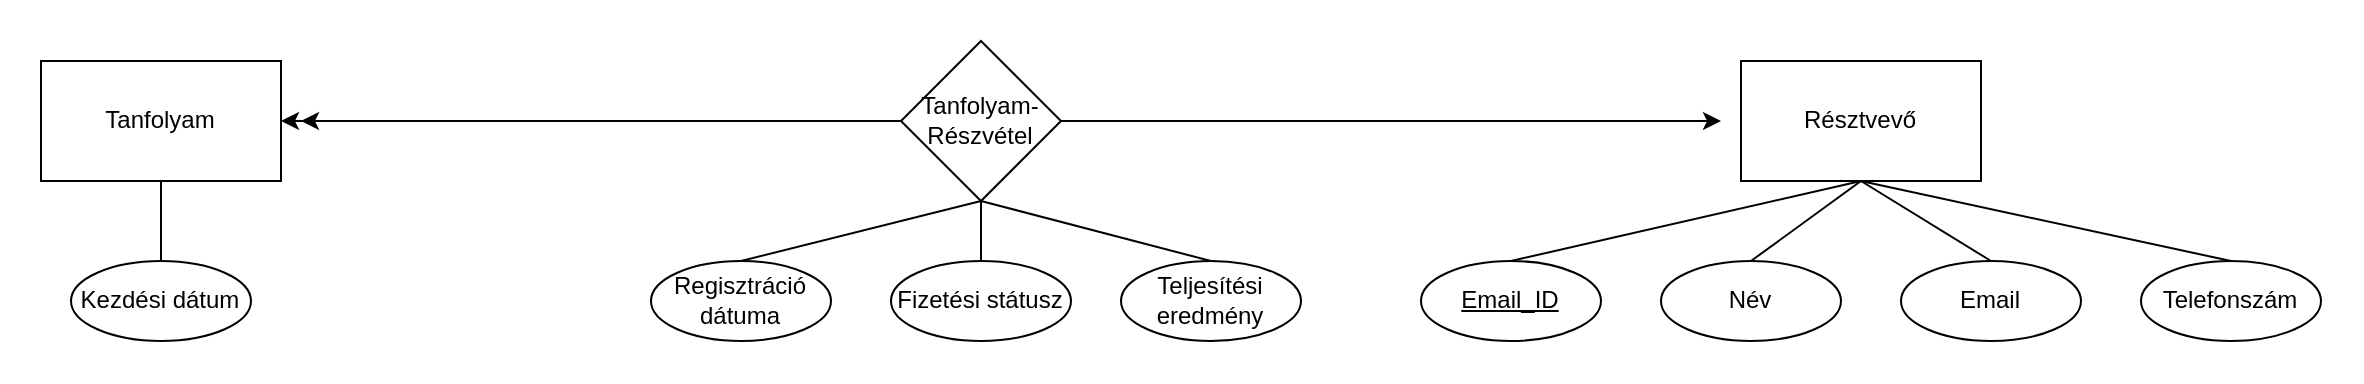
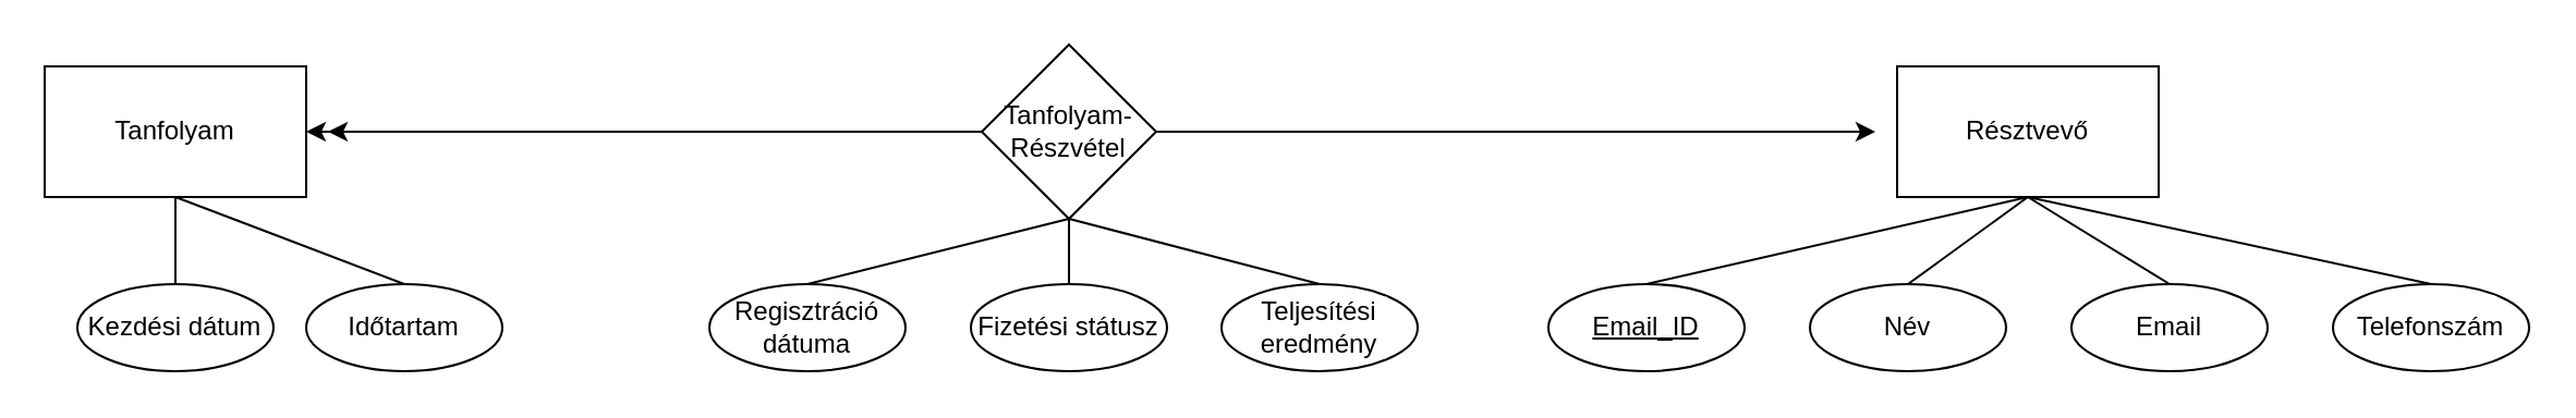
+ <mxCell id="11" value="" style="endArrow=none;html=1;rounded=0;entryX=0.5;entryY=1;entryDx=0;entryDy=0;exitX=0.5;exitY=0;exitDx=0;exitDy=0;" edge="1" parent="1" source="5" target="2"><mxGeometry width="50" height="50" relative="1" as="geometry"><mxPoint x="270" y="90" as="sourcePoint" /><mxPoint x="320" y="40" as="targetPoint" /></mxGeometry></mxCell>
+ <mxCell id="5" value="Időtartam" style="ellipse;whiteSpace=wrap;html=1;" vertex="1" parent="1"><mxGeometry x="140" y="130" width="90" height="40" as="geometry" /></mxCell>
